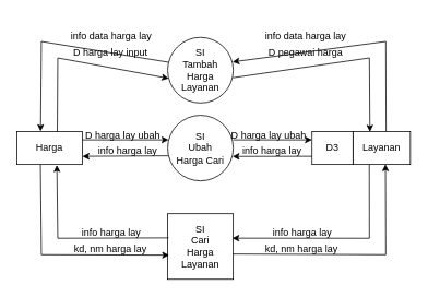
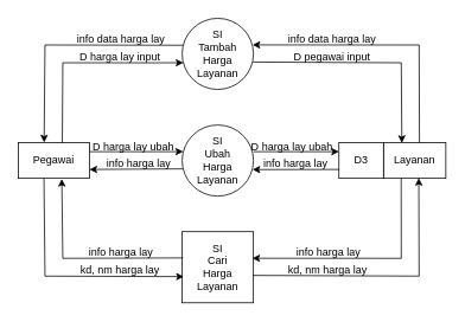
- <mxCell id="14" value="D pegawai harga" style="text;html=1;align=center;verticalAlign=middle;resizable=0;points=[];autosize=1;strokeColor=none;fillColor=none;" vertex="1" parent="1"><mxGeometry x="317" y="49" width="110" height="30" as="geometry" /></mxCell>
+ <mxCell id="14" value="D pegawai input" style="text;html=1;align=center;verticalAlign=middle;resizable=0;points=[];autosize=1;strokeColor=none;fillColor=none;" vertex="1" parent="1"><mxGeometry x="317" y="49" width="110" height="30" as="geometry" /></mxCell>
- <mxCell id="4" value="SI&lt;div&gt;Tambah&lt;br&gt;&lt;div&gt;Harga Layanan&lt;/div&gt;&lt;/div&gt;" style="ellipse;whiteSpace=wrap;html=1;" vertex="1" parent="1"><mxGeometry x="204" y="45" width="80" height="80" as="geometry" /></mxCell>
+ <mxCell id="4" value="SI&lt;div&gt;Tambah&lt;br&gt;&lt;div&gt;Harga Layanan&lt;/div&gt;&lt;/div&gt;" style="ellipse;whiteSpace=wrap;html=1;" vertex="1" parent="1"><mxGeometry x="204" y="20" width="80" height="80" as="geometry" /></mxCell>
- <mxCell id="2" value="Harga" style="rounded=0;whiteSpace=wrap;html=1;" vertex="1" parent="1"><mxGeometry x="20" y="160" width="80" height="40" as="geometry" /></mxCell>
+ <mxCell id="2" value="Pegawai" style="rounded=0;whiteSpace=wrap;html=1;" vertex="1" parent="1"><mxGeometry x="20" y="160" width="80" height="40" as="geometry" /></mxCell>
- <mxCell id="3" value="SI&lt;div&gt;Ubah&lt;br&gt;&lt;div&gt;Harga Cari&lt;/div&gt;&lt;/div&gt;" style="ellipse;whiteSpace=wrap;html=1;" vertex="1" parent="1"><mxGeometry x="204" y="140" width="80" height="80" as="geometry" /></mxCell>
+ <mxCell id="3" value="SI&lt;div&gt;Ubah&lt;br&gt;&lt;div&gt;Harga Layanan&lt;/div&gt;&lt;/div&gt;" style="ellipse;whiteSpace=wrap;html=1;" vertex="1" parent="1"><mxGeometry x="204" y="140" width="80" height="80" as="geometry" /></mxCell>
